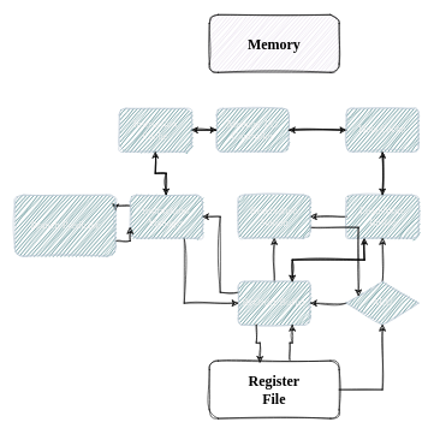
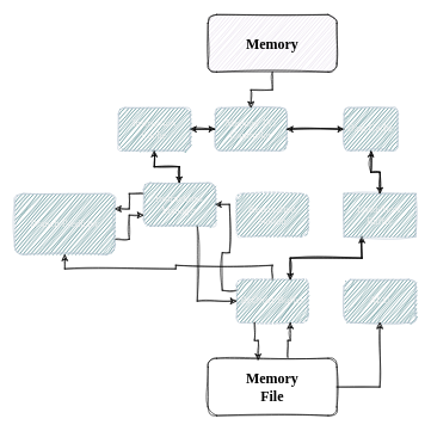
+ <mxCell id="16" style="edgeStyle=orthogonalEdgeStyle;rounded=0;sketch=1;hachureGap=4;jiggle=2;curveFitting=1;orthogonalLoop=1;jettySize=auto;html=1;exitX=0.5;exitY=1;exitDx=0;exitDy=0;entryX=0.5;entryY=0;entryDx=0;entryDy=0;fontFamily=Architects Daughter;fontSource=https%3A%2F%2Ffonts.googleapis.com%2Fcss%3Ffamily%3DArchitects%2BDaughter;" edge="1" parent="1" source="17" target="15"><mxGeometry relative="1" as="geometry" /></mxCell>
- <mxCell id="35" value="&lt;font face=&quot;Consolas&quot;&gt;&lt;span style=&quot;font-size: 14px;&quot;&gt;Data Cache&lt;/span&gt;&lt;/font&gt;" style="rounded=1;whiteSpace=wrap;html=1;labelBackgroundColor=none;sketch=1;curveFitting=1;jiggle=2;fillColor=#09555B;strokeColor=#BAC8D3;fontColor=#EEEEEE;" vertex="1" parent="1"><mxGeometry x="480" y="150" width="100" height="60" as="geometry" /></mxCell>
+ <mxCell id="35" value="&lt;font face=&quot;Consolas&quot;&gt;&lt;span style=&quot;font-size: 14px;&quot;&gt;Data Cache&lt;/span&gt;&lt;/font&gt;" style="rounded=1;whiteSpace=wrap;html=1;labelBackgroundColor=none;sketch=1;curveFitting=1;jiggle=2;fillColor=#09555B;strokeColor=#BAC8D3;fontColor=#EEEEEE;" vertex="1" parent="1"><mxGeometry x="480" y="150" width="75" height="60" as="geometry" /></mxCell>
- <mxCell id="21" value="&lt;font face=&quot;Consolas&quot;&gt;&lt;span style=&quot;font-size: 14px;&quot;&gt;Instructions Manager&lt;/span&gt;&lt;/font&gt;" style="rounded=1;whiteSpace=wrap;html=1;labelBackgroundColor=none;sketch=1;curveFitting=1;jiggle=2;fillColor=#09555B;strokeColor=#BAC8D3;fontColor=#EEEEEE;" vertex="1" parent="1"><mxGeometry x="180" y="270" width="100" height="60" as="geometry" /></mxCell>
+ <mxCell id="21" value="&lt;font face=&quot;Consolas&quot;&gt;&lt;span style=&quot;font-size: 14px;&quot;&gt;Instructions Manager&lt;/span&gt;&lt;/font&gt;" style="rounded=1;whiteSpace=wrap;html=1;labelBackgroundColor=none;sketch=1;curveFitting=1;jiggle=2;fillColor=#09555B;strokeColor=#BAC8D3;fontColor=#EEEEEE;" vertex="1" parent="1"><mxGeometry x="200" y="255" width="100" height="60" as="geometry" /></mxCell>
- <mxCell id="23" value="&lt;font face=&quot;Consolas&quot;&gt;&lt;span style=&quot;font-size: 14px;&quot;&gt;Reservation Station&lt;/span&gt;&lt;/font&gt;" style="rounded=1;whiteSpace=wrap;html=1;labelBackgroundColor=none;sketch=1;curveFitting=1;jiggle=2;fillColor=#09555B;strokeColor=#BAC8D3;fontColor=#EEEEEE;" vertex="1" parent="1"><mxGeometry x="330" y="270" width="100" height="60" as="geometry" /></mxCell>
+ <mxCell id="23" value="&lt;font face=&quot;Consolas&quot;&gt;&lt;span style=&quot;font-size: 14px;&quot;&gt;Reservation Station&lt;/span&gt;&lt;/font&gt;" style="rounded=1;whiteSpace=wrap;html=1;labelBackgroundColor=none;sketch=1;curveFitting=1;jiggle=2;fillColor=#09555B;strokeColor=#BAC8D3;fontColor=#EEEEEE;dashed=1;" vertex="1" parent="1"><mxGeometry x="330" y="270" width="100" height="60" as="geometry" /></mxCell>
- <mxCell id="7" style="edgeStyle=orthogonalEdgeStyle;rounded=0;sketch=1;hachureGap=4;jiggle=2;curveFitting=1;orthogonalLoop=1;jettySize=auto;html=1;exitX=0;exitY=0.5;exitDx=0;exitDy=0;entryX=1;entryY=0.5;entryDx=0;entryDy=0;fontFamily=Architects Daughter;fontSource=https%3A%2F%2Ffonts.googleapis.com%2Fcss%3Ffamily%3DArchitects%2BDaughter;" edge="1" parent="1" source="9" target="23"><mxGeometry relative="1" as="geometry" /></mxCell>
- <mxCell id="9" value="&lt;font face=&quot;Consolas&quot;&gt;&lt;span style=&quot;font-size: 14px;&quot;&gt;Load-Store Buffer&lt;/span&gt;&lt;/font&gt;" style="rounded=1;whiteSpace=wrap;html=1;labelBackgroundColor=none;sketch=1;curveFitting=1;jiggle=2;fillColor=#09555B;strokeColor=#BAC8D3;fontColor=#EEEEEE;" parent="1" vertex="1"><mxGeometry x="480" y="270" width="100" height="60" as="geometry" /></mxCell>
+ <mxCell id="9" value="&lt;font face=&quot;Consolas&quot;&gt;&lt;span style=&quot;font-size: 14px;&quot;&gt;Load-Store Buffer&lt;/span&gt;&lt;/font&gt;" style="whiteSpace=wrap;html=1;labelBackgroundColor=none;sketch=1;curveFitting=1;jiggle=2;fillColor=#09555B;strokeColor=#BAC8D3;fontColor=#EEEEEE;rounded=0;" parent="1" vertex="1"><mxGeometry x="480" y="270" width="100" height="60" as="geometry" /></mxCell>
- <mxCell id="2" style="edgeStyle=orthogonalEdgeStyle;rounded=0;sketch=1;hachureGap=4;jiggle=2;curveFitting=1;orthogonalLoop=1;jettySize=auto;html=1;exitX=0.5;exitY=0;exitDx=0;exitDy=0;entryX=0.5;entryY=1;entryDx=0;entryDy=0;fontFamily=Architects Daughter;fontSource=https%3A%2F%2Ffonts.googleapis.com%2Fcss%3Ffamily%3DArchitects%2BDaughter;" edge="1" parent="1" source="5" target="23"><mxGeometry relative="1" as="geometry" /></mxCell>
+ <mxCell id="2" style="edgeStyle=orthogonalEdgeStyle;rounded=0;sketch=1;hachureGap=4;jiggle=2;curveFitting=1;orthogonalLoop=1;jettySize=auto;html=1;exitX=0.5;exitY=0;exitDx=0;exitDy=0;fontFamily=Architects Daughter;fontSource=https%3A%2F%2Ffonts.googleapis.com%2Fcss%3Ffamily%3DArchitects%2BDaughter;" edge="1" parent="1" source="5" target="25"><mxGeometry relative="1" as="geometry" /></mxCell>
- <mxCell id="22" style="edgeStyle=orthogonalEdgeStyle;rounded=0;sketch=1;hachureGap=4;jiggle=2;curveFitting=1;orthogonalLoop=1;jettySize=auto;html=1;exitX=1;exitY=0.75;exitDx=0;exitDy=0;entryX=0;entryY=0.25;entryDx=0;entryDy=0;fontFamily=Architects Daughter;fontSource=https%3A%2F%2Ffonts.googleapis.com%2Fcss%3Ffamily%3DArchitects%2BDaughter;" edge="1" parent="1" source="23" target="12"><mxGeometry relative="1" as="geometry" /></mxCell>
- <mxCell id="10" style="edgeStyle=orthogonalEdgeStyle;rounded=0;sketch=1;hachureGap=4;jiggle=2;curveFitting=1;orthogonalLoop=1;jettySize=auto;html=1;exitX=0.5;exitY=0;exitDx=0;exitDy=0;entryX=0.5;entryY=1;entryDx=0;entryDy=0;fontFamily=Architects Daughter;fontSource=https%3A%2F%2Ffonts.googleapis.com%2Fcss%3Ffamily%3DArchitects%2BDaughter;" edge="1" parent="1" source="12" target="9"><mxGeometry relative="1" as="geometry" /></mxCell>
- <mxCell id="5" value="&lt;font style=&quot;font-size: 14px;&quot; face=&quot;Consolas&quot;&gt;ReOrder Buffer&lt;/font&gt;" style="rounded=1;whiteSpace=wrap;html=1;labelBackgroundColor=none;sketch=1;curveFitting=1;jiggle=2;fillColor=#09555B;strokeColor=#BAC8D3;fontColor=#EEEEEE;" parent="1" vertex="1"><mxGeometry x="330" y="390" width="100" height="60" as="geometry" /></mxCell>
+ <mxCell id="5" value="&lt;font style=&quot;font-size: 14px;&quot; face=&quot;Consolas&quot;&gt;ReOrder Buffer&lt;/font&gt;" style="rounded=1;whiteSpace=wrap;html=1;labelBackgroundColor=none;sketch=1;curveFitting=1;jiggle=2;fillColor=#09555B;strokeColor=#BAC8D3;fontColor=#EEEEEE;dashed=1;" parent="1" vertex="1"><mxGeometry x="330" y="390" width="100" height="60" as="geometry" /></mxCell>
- <mxCell id="11" style="edgeStyle=orthogonalEdgeStyle;rounded=0;sketch=1;hachureGap=4;jiggle=2;curveFitting=1;orthogonalLoop=1;jettySize=auto;html=1;exitX=0;exitY=0.5;exitDx=0;exitDy=0;entryX=1;entryY=0.5;entryDx=0;entryDy=0;fontFamily=Architects Daughter;fontSource=https%3A%2F%2Ffonts.googleapis.com%2Fcss%3Ffamily%3DArchitects%2BDaughter;" edge="1" parent="1" source="12" target="5"><mxGeometry relative="1" as="geometry" /></mxCell>
- <mxCell id="12" value="&lt;font face=&quot;Consolas&quot;&gt;&lt;span style=&quot;font-size: 14px;&quot;&gt;ALU&lt;/span&gt;&lt;/font&gt;" style="rhombus;whiteSpace=wrap;html=1;labelBackgroundColor=none;sketch=1;curveFitting=1;jiggle=2;fillColor=#09555B;strokeColor=#BAC8D3;fontColor=#EEEEEE;" vertex="1" parent="1"><mxGeometry x="480" y="390" width="100" height="60" as="geometry" /></mxCell>
+ <mxCell id="12" value="&lt;font face=&quot;Consolas&quot;&gt;&lt;span style=&quot;font-size: 14px;&quot;&gt;ALU&lt;/span&gt;&lt;/font&gt;" style="rounded=1;whiteSpace=wrap;html=1;labelBackgroundColor=none;sketch=1;curveFitting=1;jiggle=2;fillColor=#09555B;strokeColor=#BAC8D3;fontColor=#EEEEEE;" vertex="1" parent="1"><mxGeometry x="480" y="390" width="100" height="60" as="geometry" /></mxCell>
- <mxCell id="28" value="&lt;font face=&quot;Lucida Console&quot; style=&quot;font-size: 20px;&quot;&gt;&lt;b&gt;Register&lt;/b&gt;&lt;/font&gt;&lt;div&gt;&lt;font face=&quot;Lucida Console&quot;&gt;&lt;span style=&quot;font-size: 20px;&quot;&gt;&lt;b&gt;File&lt;/b&gt;&lt;/span&gt;&lt;/font&gt;&lt;/div&gt;" style="rounded=1;whiteSpace=wrap;html=1;sketch=1;hachureGap=4;jiggle=2;curveFitting=1;fontFamily=Architects Daughter;fontSource=https%3A%2F%2Ffonts.googleapis.com%2Fcss%3Ffamily%3DArchitects%2BDaughter;points=[[0,0,0,0,0],[0,0.25,0,0,0],[0,0.5,0,0,0],[0,0.75,0,0,0],[0,1,0,0,0],[0.25,0,0,0,0],[0.25,1,0,0,0],[0.5,0,0,0,0],[0.5,1,0,0,0],[0.62,0,0,0,0],[0.75,0.01,0,0,1],[0.75,1,0,0,0],[1,0,0,0,0],[1,0.25,0,0,0],[1,0.5,0,0,0],[1,0.75,0,0,0],[1,1,0,0,0]];" vertex="1" parent="1"><mxGeometry x="290" y="500" width="180" height="80" as="geometry" /></mxCell>
+ <mxCell id="28" value="&lt;font face=&quot;Lucida Console&quot; style=&quot;font-size: 20px;&quot;&gt;&lt;b&gt;Memory&lt;/b&gt;&lt;/font&gt;&lt;div&gt;&lt;font face=&quot;Lucida Console&quot;&gt;&lt;span style=&quot;font-size: 20px;&quot;&gt;&lt;b&gt;File&lt;/b&gt;&lt;/span&gt;&lt;/font&gt;&lt;/div&gt;" style="rounded=1;whiteSpace=wrap;html=1;sketch=1;hachureGap=4;jiggle=2;curveFitting=1;fontFamily=Architects Daughter;fontSource=https%3A%2F%2Ffonts.googleapis.com%2Fcss%3Ffamily%3DArchitects%2BDaughter;points=[[0,0,0,0,0],[0,0.25,0,0,0],[0,0.5,0,0,0],[0,0.75,0,0,0],[0,1,0,0,0],[0.25,0,0,0,0],[0.25,1,0,0,0],[0.5,0,0,0,0],[0.5,1,0,0,0],[0.62,0,0,0,0],[0.75,0.01,0,0,1],[0.75,1,0,0,0],[1,0,0,0,0],[1,0.25,0,0,0],[1,0.5,0,0,0],[1,0.75,0,0,0],[1,1,0,0,0]];" vertex="1" parent="1"><mxGeometry x="290" y="500" width="180" height="80" as="geometry" /></mxCell>
